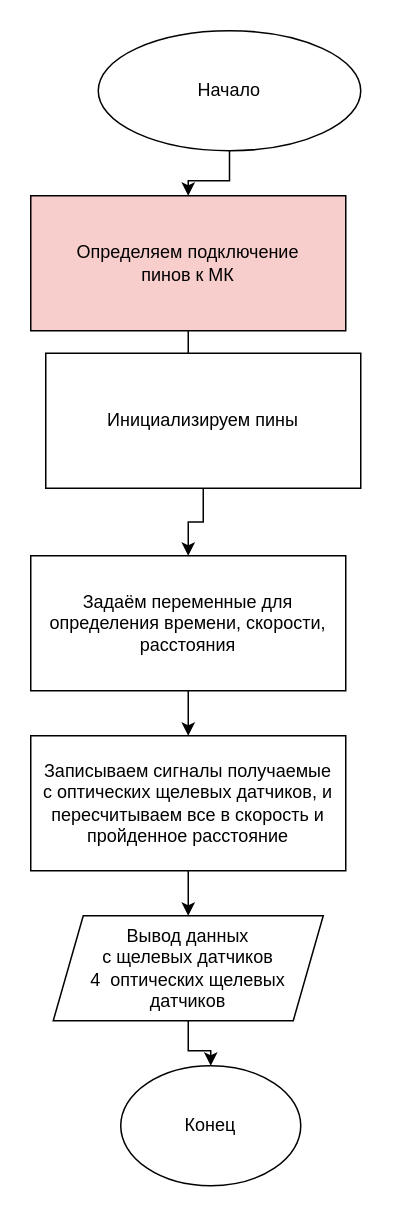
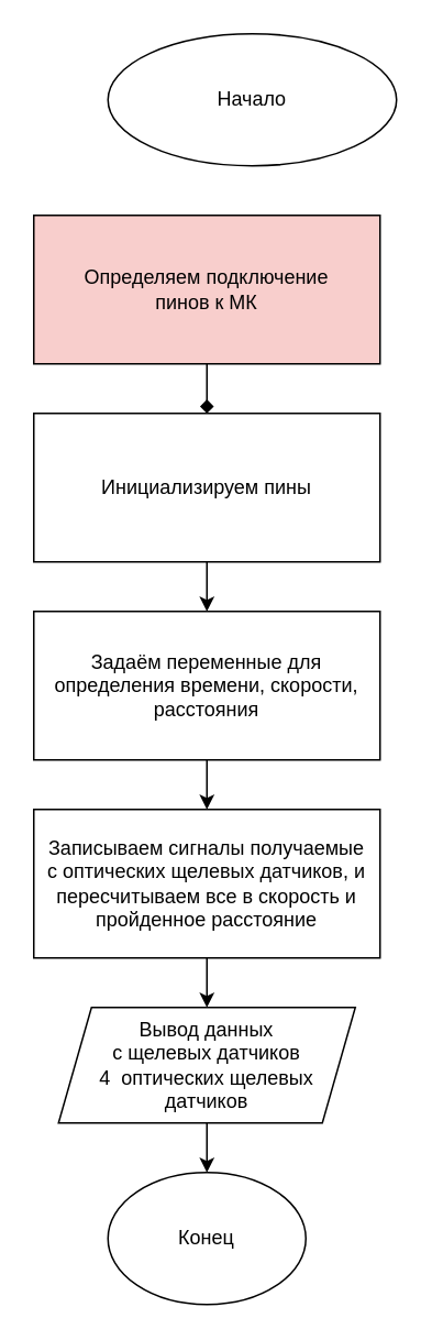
- <mxCell id="2" style="edgeStyle=orthogonalEdgeStyle;rounded=0;orthogonalLoop=1;jettySize=auto;html=1;exitX=0.5;exitY=1;exitDx=0;exitDy=0;" edge="1" parent="1" source="3" target="5"><mxGeometry relative="1" as="geometry" /></mxCell>
- <mxCell id="7" value="Инициализируем пины" style="rounded=0;whiteSpace=wrap;html=1;" vertex="1" parent="1"><mxGeometry x="30" y="235" width="210" height="90" as="geometry" /></mxCell>
+ <mxCell id="7" value="Инициализируем пины" style="rounded=0;whiteSpace=wrap;html=1;" vertex="1" parent="1"><mxGeometry x="20" y="250" width="210" height="90" as="geometry" /></mxCell>
- <mxCell id="12" value="Конец" style="ellipse;whiteSpace=wrap;html=1;" vertex="1" parent="1"><mxGeometry x="80" y="710" width="120" height="80" as="geometry" /></mxCell>
+ <mxCell id="12" value="Конец" style="ellipse;whiteSpace=wrap;html=1;" vertex="1" parent="1"><mxGeometry x="65" y="710" width="120" height="80" as="geometry" /></mxCell>
